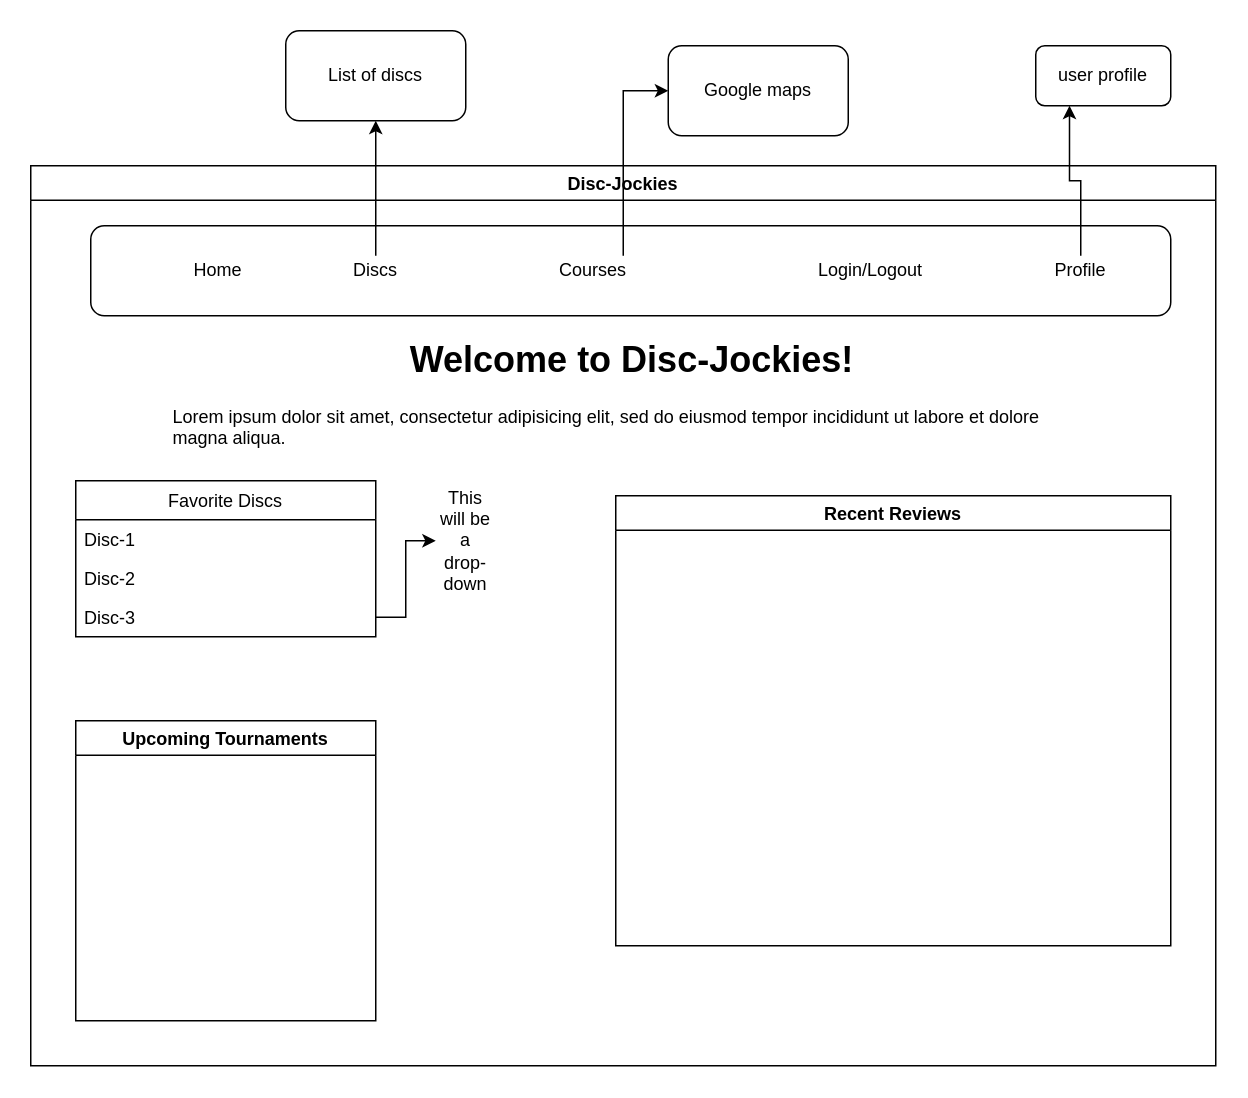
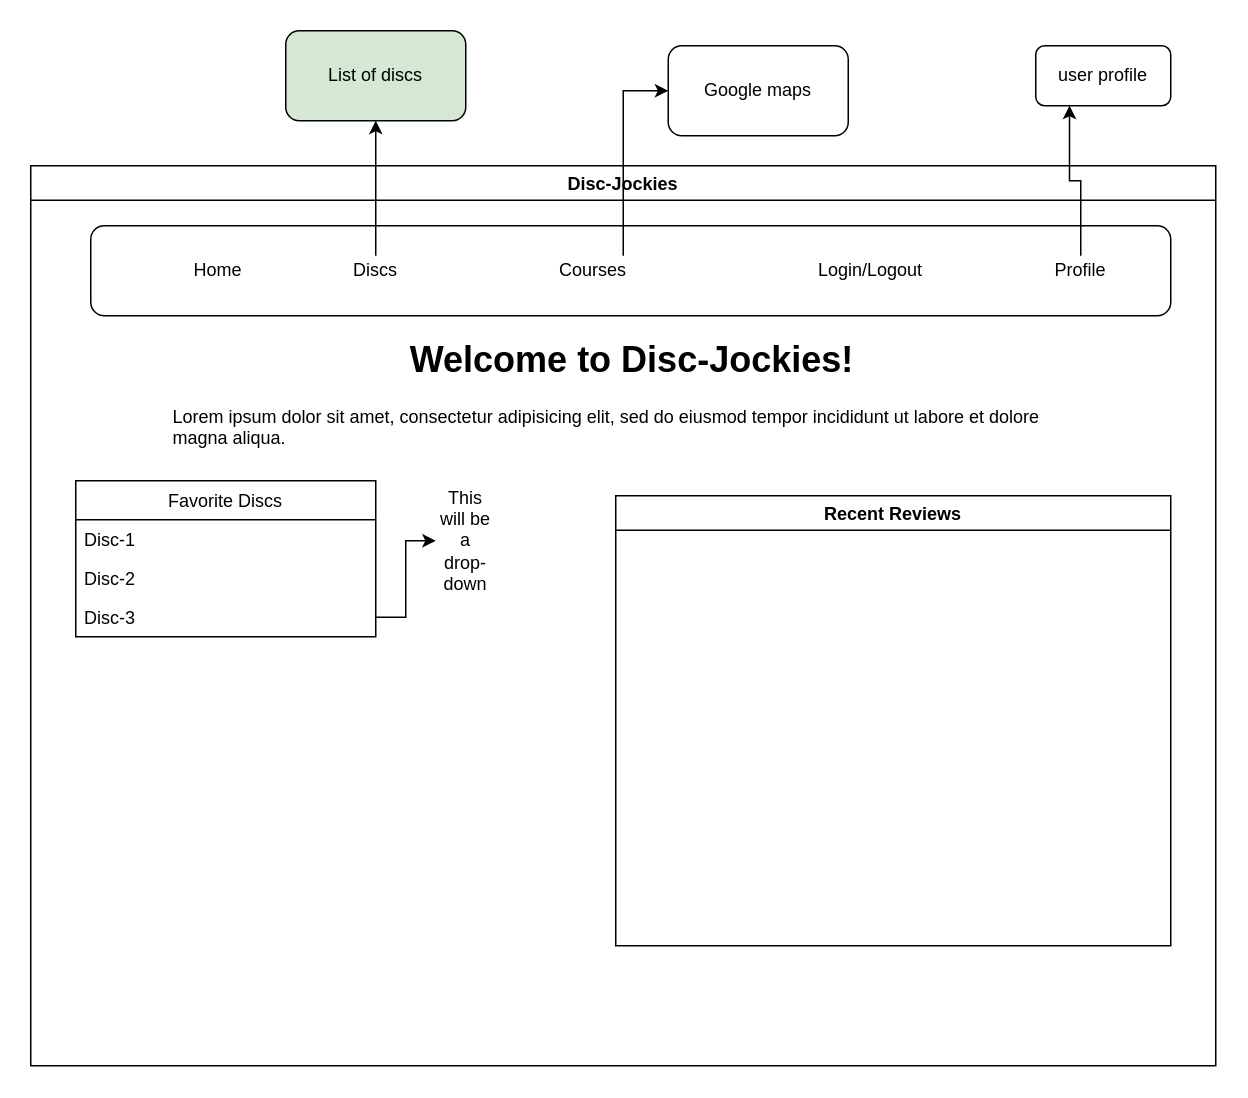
- <mxCell id="20" value="List of discs" style="rounded=1;whiteSpace=wrap;html=1;" vertex="1" parent="1"><mxGeometry x="190" y="20" width="120" height="60" as="geometry" /></mxCell>
+ <mxCell id="20" value="List of discs" style="rounded=1;whiteSpace=wrap;html=1;fillColor=#d5e8d4;" vertex="1" parent="1"><mxGeometry x="190" y="20" width="120" height="60" as="geometry" /></mxCell>
- <mxCell id="10" value="Upcoming Tournaments" style="swimlane;" parent="2" vertex="1"><mxGeometry x="30" y="370" width="200" height="200" as="geometry" /></mxCell>
